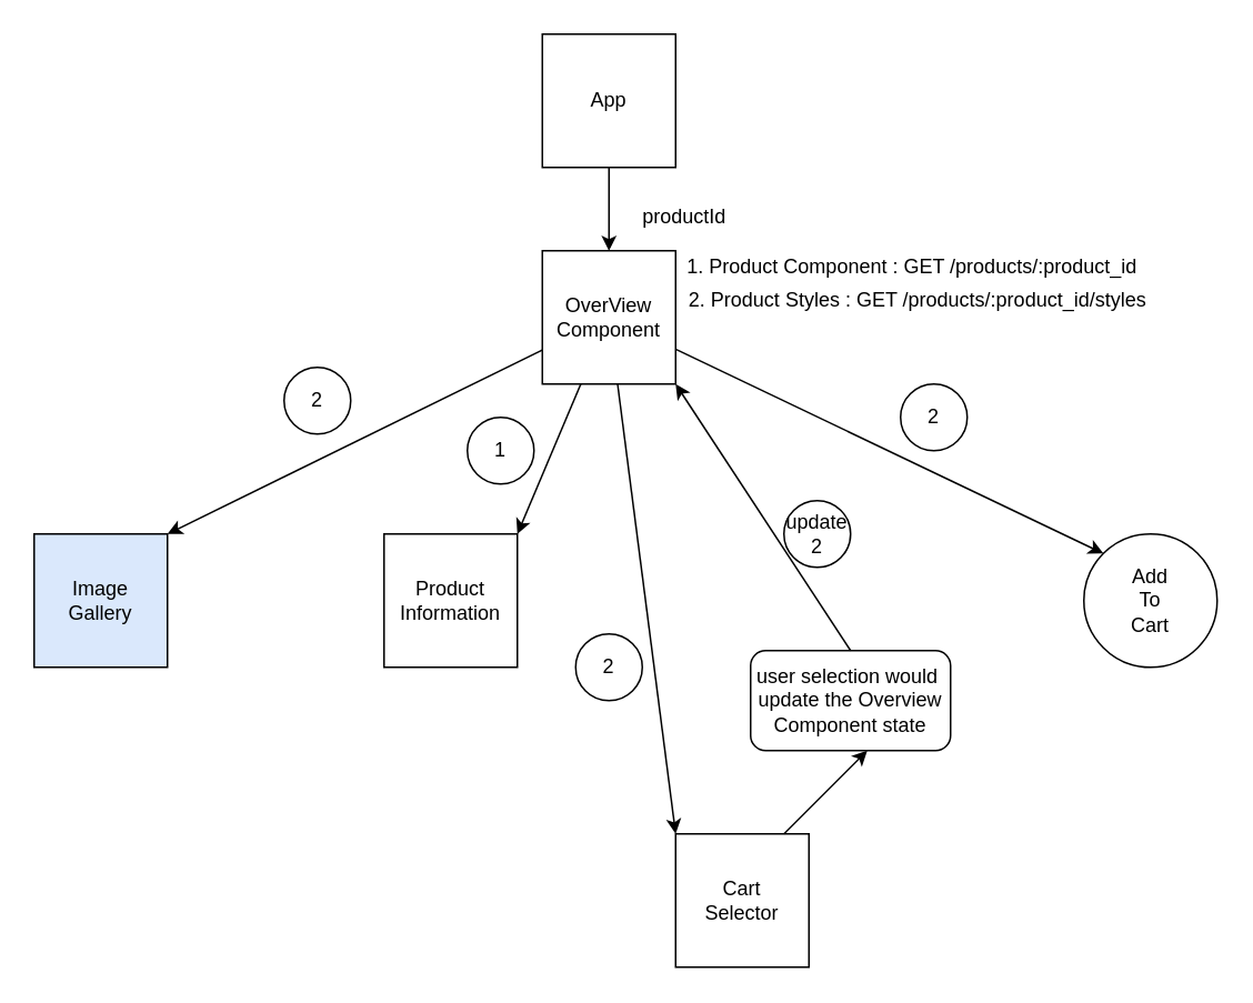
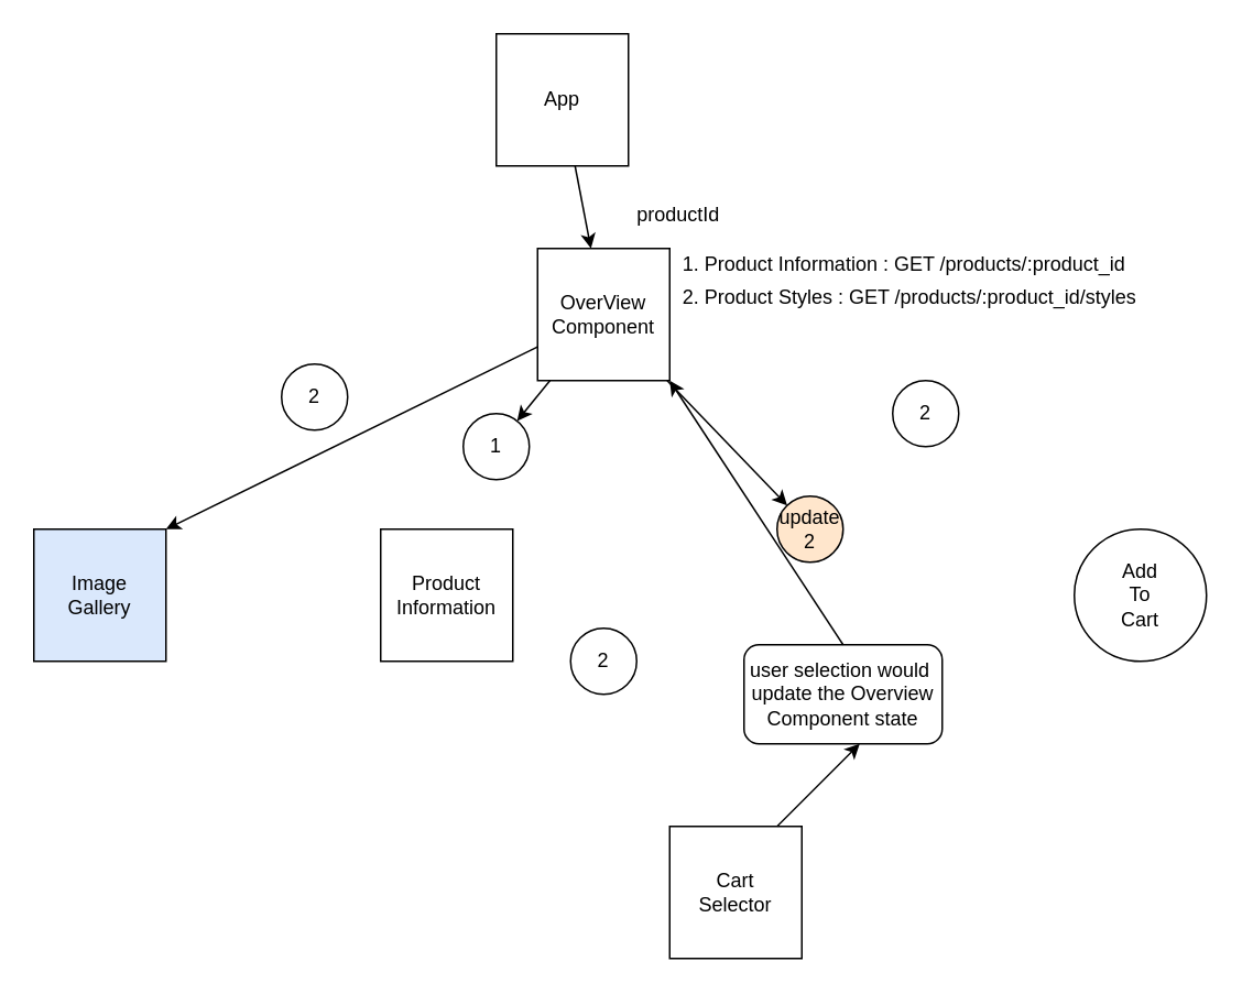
- <mxCell id="3" value="App" style="whiteSpace=wrap;html=1;aspect=fixed;" vertex="1" parent="1"><mxGeometry x="325" y="20" width="80" height="80" as="geometry" /></mxCell>
+ <mxCell id="3" value="App" style="whiteSpace=wrap;html=1;aspect=fixed;" vertex="1" parent="1"><mxGeometry x="300" y="20" width="80" height="80" as="geometry" /></mxCell>
- <mxCell id="10" value="&amp;nbsp;1. Product Component : GET /products/:product_id" style="text;html=1;align=center;verticalAlign=middle;resizable=0;points=[];autosize=1;strokeColor=none;" vertex="1" parent="1"><mxGeometry x="400" y="150" width="290" height="20" as="geometry" /></mxCell>
+ <mxCell id="10" value="&amp;nbsp;1. Product Information : GET /products/:product_id" style="text;html=1;align=center;verticalAlign=middle;resizable=0;points=[];autosize=1;strokeColor=none;" vertex="1" parent="1"><mxGeometry x="400" y="150" width="290" height="20" as="geometry" /></mxCell>
- <mxCell id="7" value="" style="edgeStyle=none;html=1;entryX=0;entryY=0;entryDx=0;entryDy=0;" edge="1" parent="1" source="8" target="15"><mxGeometry relative="1" as="geometry"><mxPoint x="365" y="320" as="targetPoint" /></mxGeometry></mxCell>
+ <mxCell id="7" value="" style="edgeStyle=none;html=1;" edge="1" parent="1" source="8" target="20"><mxGeometry relative="1" as="geometry"><mxPoint x="365" y="320" as="targetPoint" /></mxGeometry></mxCell>
- <mxCell id="5" value="" style="edgeStyle=none;html=1;entryX=1;entryY=0;entryDx=0;entryDy=0;" edge="1" parent="1" source="8" target="13"><mxGeometry relative="1" as="geometry"><mxPoint x="365" y="500" as="targetPoint" /></mxGeometry></mxCell>
- <mxCell id="23" value="update 2" style="ellipse;whiteSpace=wrap;html=1;aspect=fixed;" vertex="1" parent="1"><mxGeometry x="470" y="300" width="40" height="40" as="geometry" /></mxCell>
+ <mxCell id="23" value="update 2" style="ellipse;whiteSpace=wrap;html=1;aspect=fixed;fillColor=#ffe6cc;" vertex="1" parent="1"><mxGeometry x="470" y="300" width="40" height="40" as="geometry" /></mxCell>
- <mxCell id="6" value="" style="edgeStyle=none;html=1;entryX=0;entryY=0;entryDx=0;entryDy=0;" edge="1" parent="1" source="8" target="14"><mxGeometry relative="1" as="geometry"><mxPoint x="360.469" y="480" as="targetPoint" /></mxGeometry></mxCell>
+ <mxCell id="6" value="" style="edgeStyle=none;html=1;" edge="1" parent="1" source="8" target="23"><mxGeometry relative="1" as="geometry"><mxPoint x="360.469" y="480" as="targetPoint" /></mxGeometry></mxCell>
